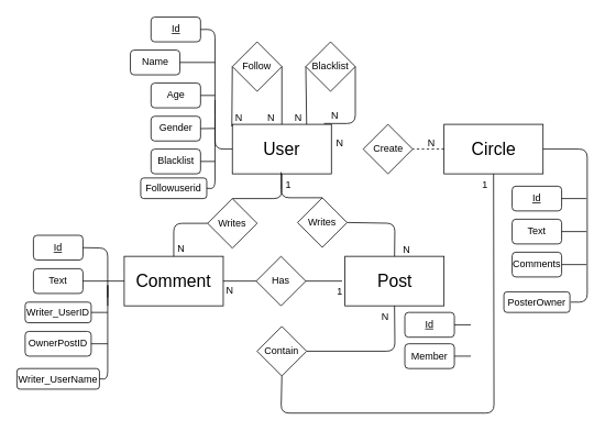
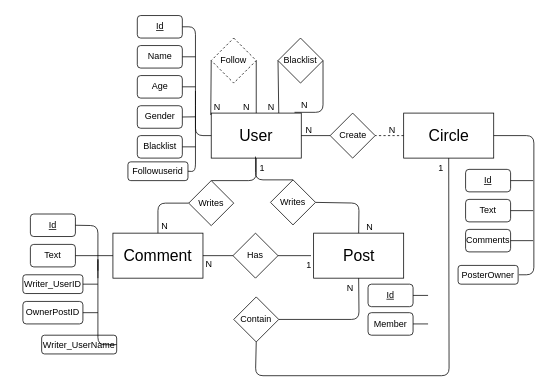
- <mxCell id="10" value="Name" style="rounded=1;whiteSpace=wrap;html=1;" vertex="1" parent="1"><mxGeometry x="157.5" y="60" width="60" height="30" as="geometry" /></mxCell>
+ <mxCell id="10" value="Name" style="rounded=1;whiteSpace=wrap;html=1;" vertex="1" parent="1"><mxGeometry x="182.5" y="60" width="60" height="30" as="geometry" /></mxCell>
- <mxCell id="64" value="Follow" style="rhombus;whiteSpace=wrap;html=1;" vertex="1" parent="1"><mxGeometry x="281" y="50" width="60" height="60" as="geometry" /></mxCell>
+ <mxCell id="64" value="Follow" style="rhombus;whiteSpace=wrap;html=1;dashed=1;" vertex="1" parent="1"><mxGeometry x="281" y="50" width="60" height="60" as="geometry" /></mxCell>
+ <mxCell id="31" value="" style="endArrow=none;html=1;entryX=1;entryY=0.5;entryDx=0;entryDy=0;exitX=0;exitY=0.5;exitDx=0;exitDy=0;" edge="1" parent="1" source="30" target="5"><mxGeometry width="50" height="50" relative="1" as="geometry"><mxPoint x="350" y="250" as="sourcePoint" /><mxPoint x="351" y="220" as="targetPoint" /></mxGeometry></mxCell>
- <mxCell id="19" value="Writer_UserName" style="rounded=1;whiteSpace=wrap;html=1;" vertex="1" parent="1"><mxGeometry x="20" y="446" width="100" height="25" as="geometry" /></mxCell>
+ <mxCell id="19" value="Writer_UserName" style="rounded=1;whiteSpace=wrap;html=1;" vertex="1" parent="1"><mxGeometry x="55" y="446" width="100" height="25" as="geometry" /></mxCell>
